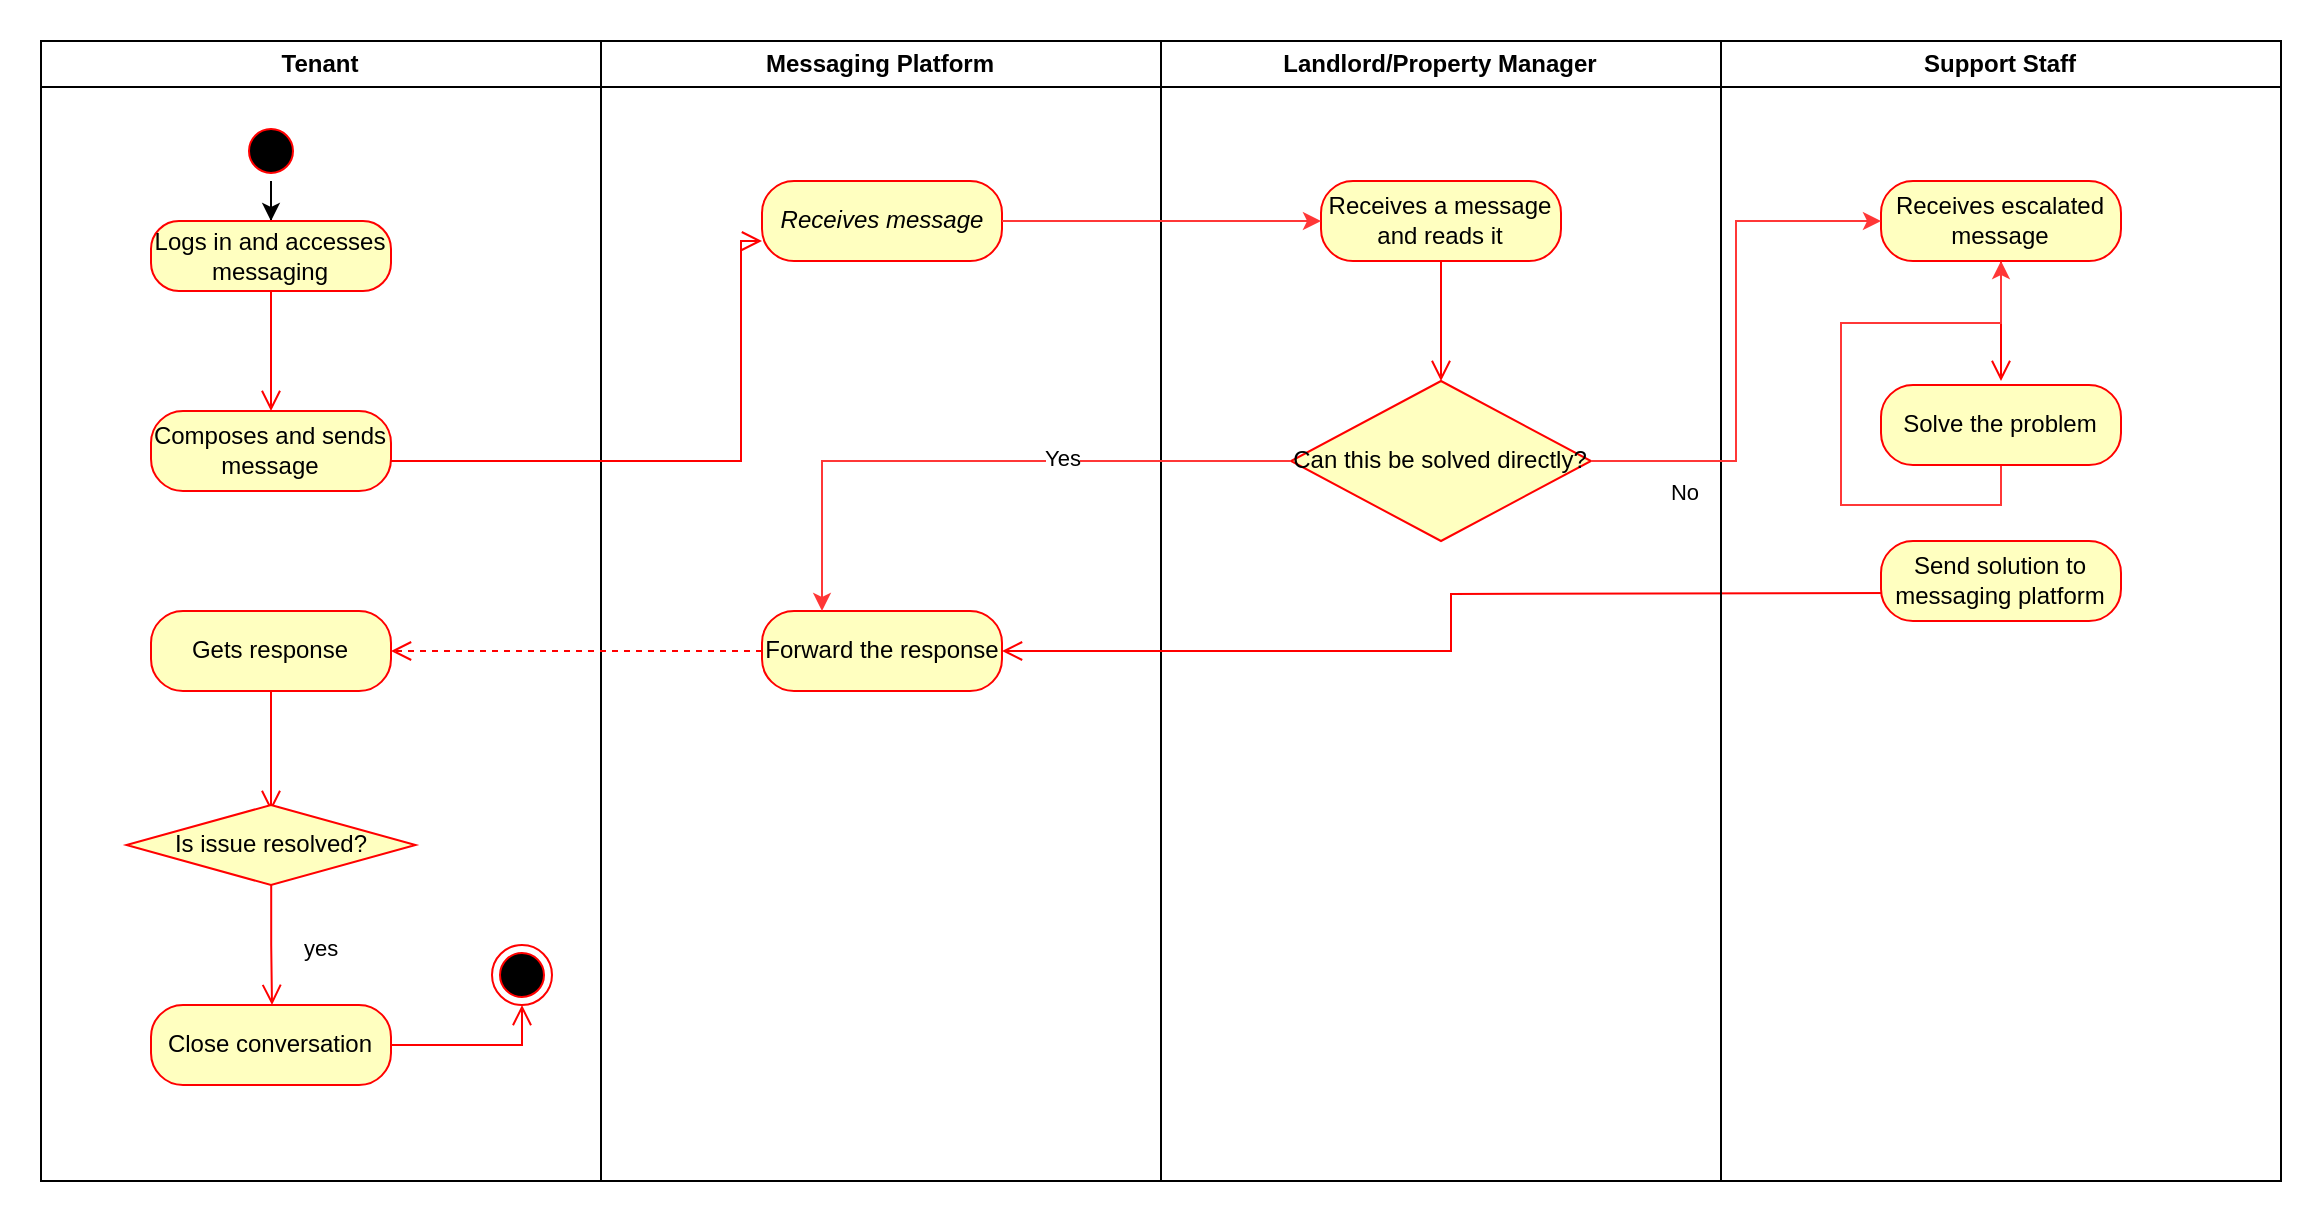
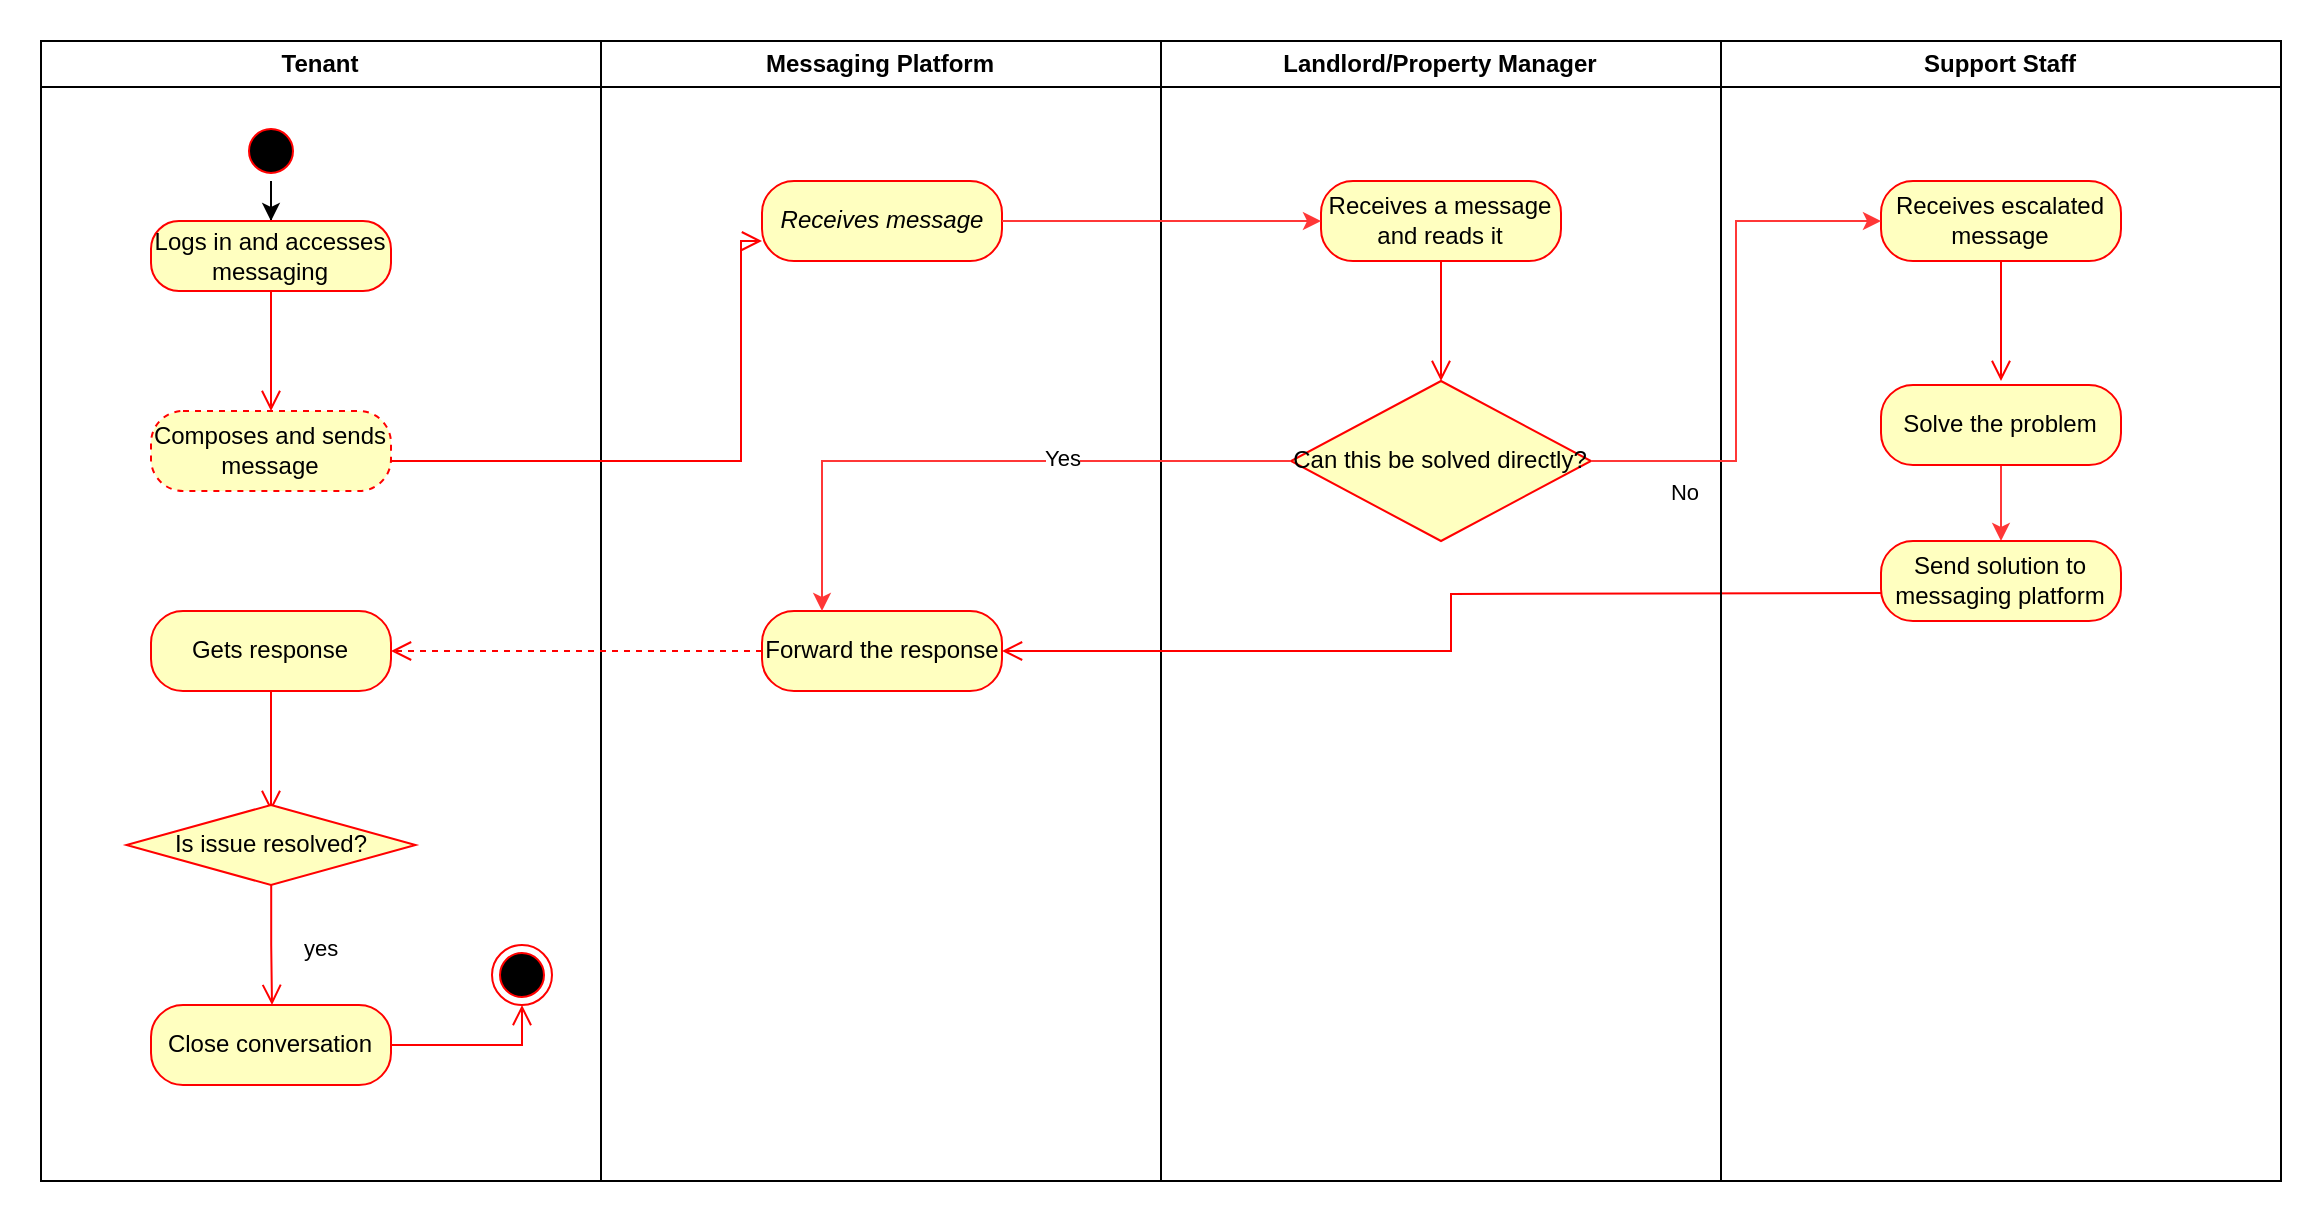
- <mxCell id="28" style="edgeStyle=orthogonalEdgeStyle;rounded=0;orthogonalLoop=1;jettySize=auto;html=1;exitX=0.5;exitY=1;exitDx=0;exitDy=0;strokeColor=#FF3737;" edge="1" parent="25" source="29" target="26"><mxGeometry relative="1" as="geometry" /></mxCell>
+ <mxCell id="28" style="edgeStyle=orthogonalEdgeStyle;rounded=0;orthogonalLoop=1;jettySize=auto;html=1;exitX=0.5;exitY=1;exitDx=0;exitDy=0;strokeColor=#FF3737;" edge="1" parent="25" source="29" target="30"><mxGeometry relative="1" as="geometry" /></mxCell>
- <mxCell id="7" value="Composes and sends message" style="rounded=1;whiteSpace=wrap;html=1;arcSize=40;fontColor=#000000;fillColor=#ffffc0;strokeColor=#ff0000;" parent="2" vertex="1"><mxGeometry x="55" y="185" width="120" height="40" as="geometry" /></mxCell>
+ <mxCell id="7" value="Composes and sends message" style="rounded=1;whiteSpace=wrap;html=1;arcSize=40;fontColor=#000000;fillColor=#ffffc0;strokeColor=#ff0000;dashed=1;" parent="2" vertex="1"><mxGeometry x="55" y="185" width="120" height="40" as="geometry" /></mxCell>
